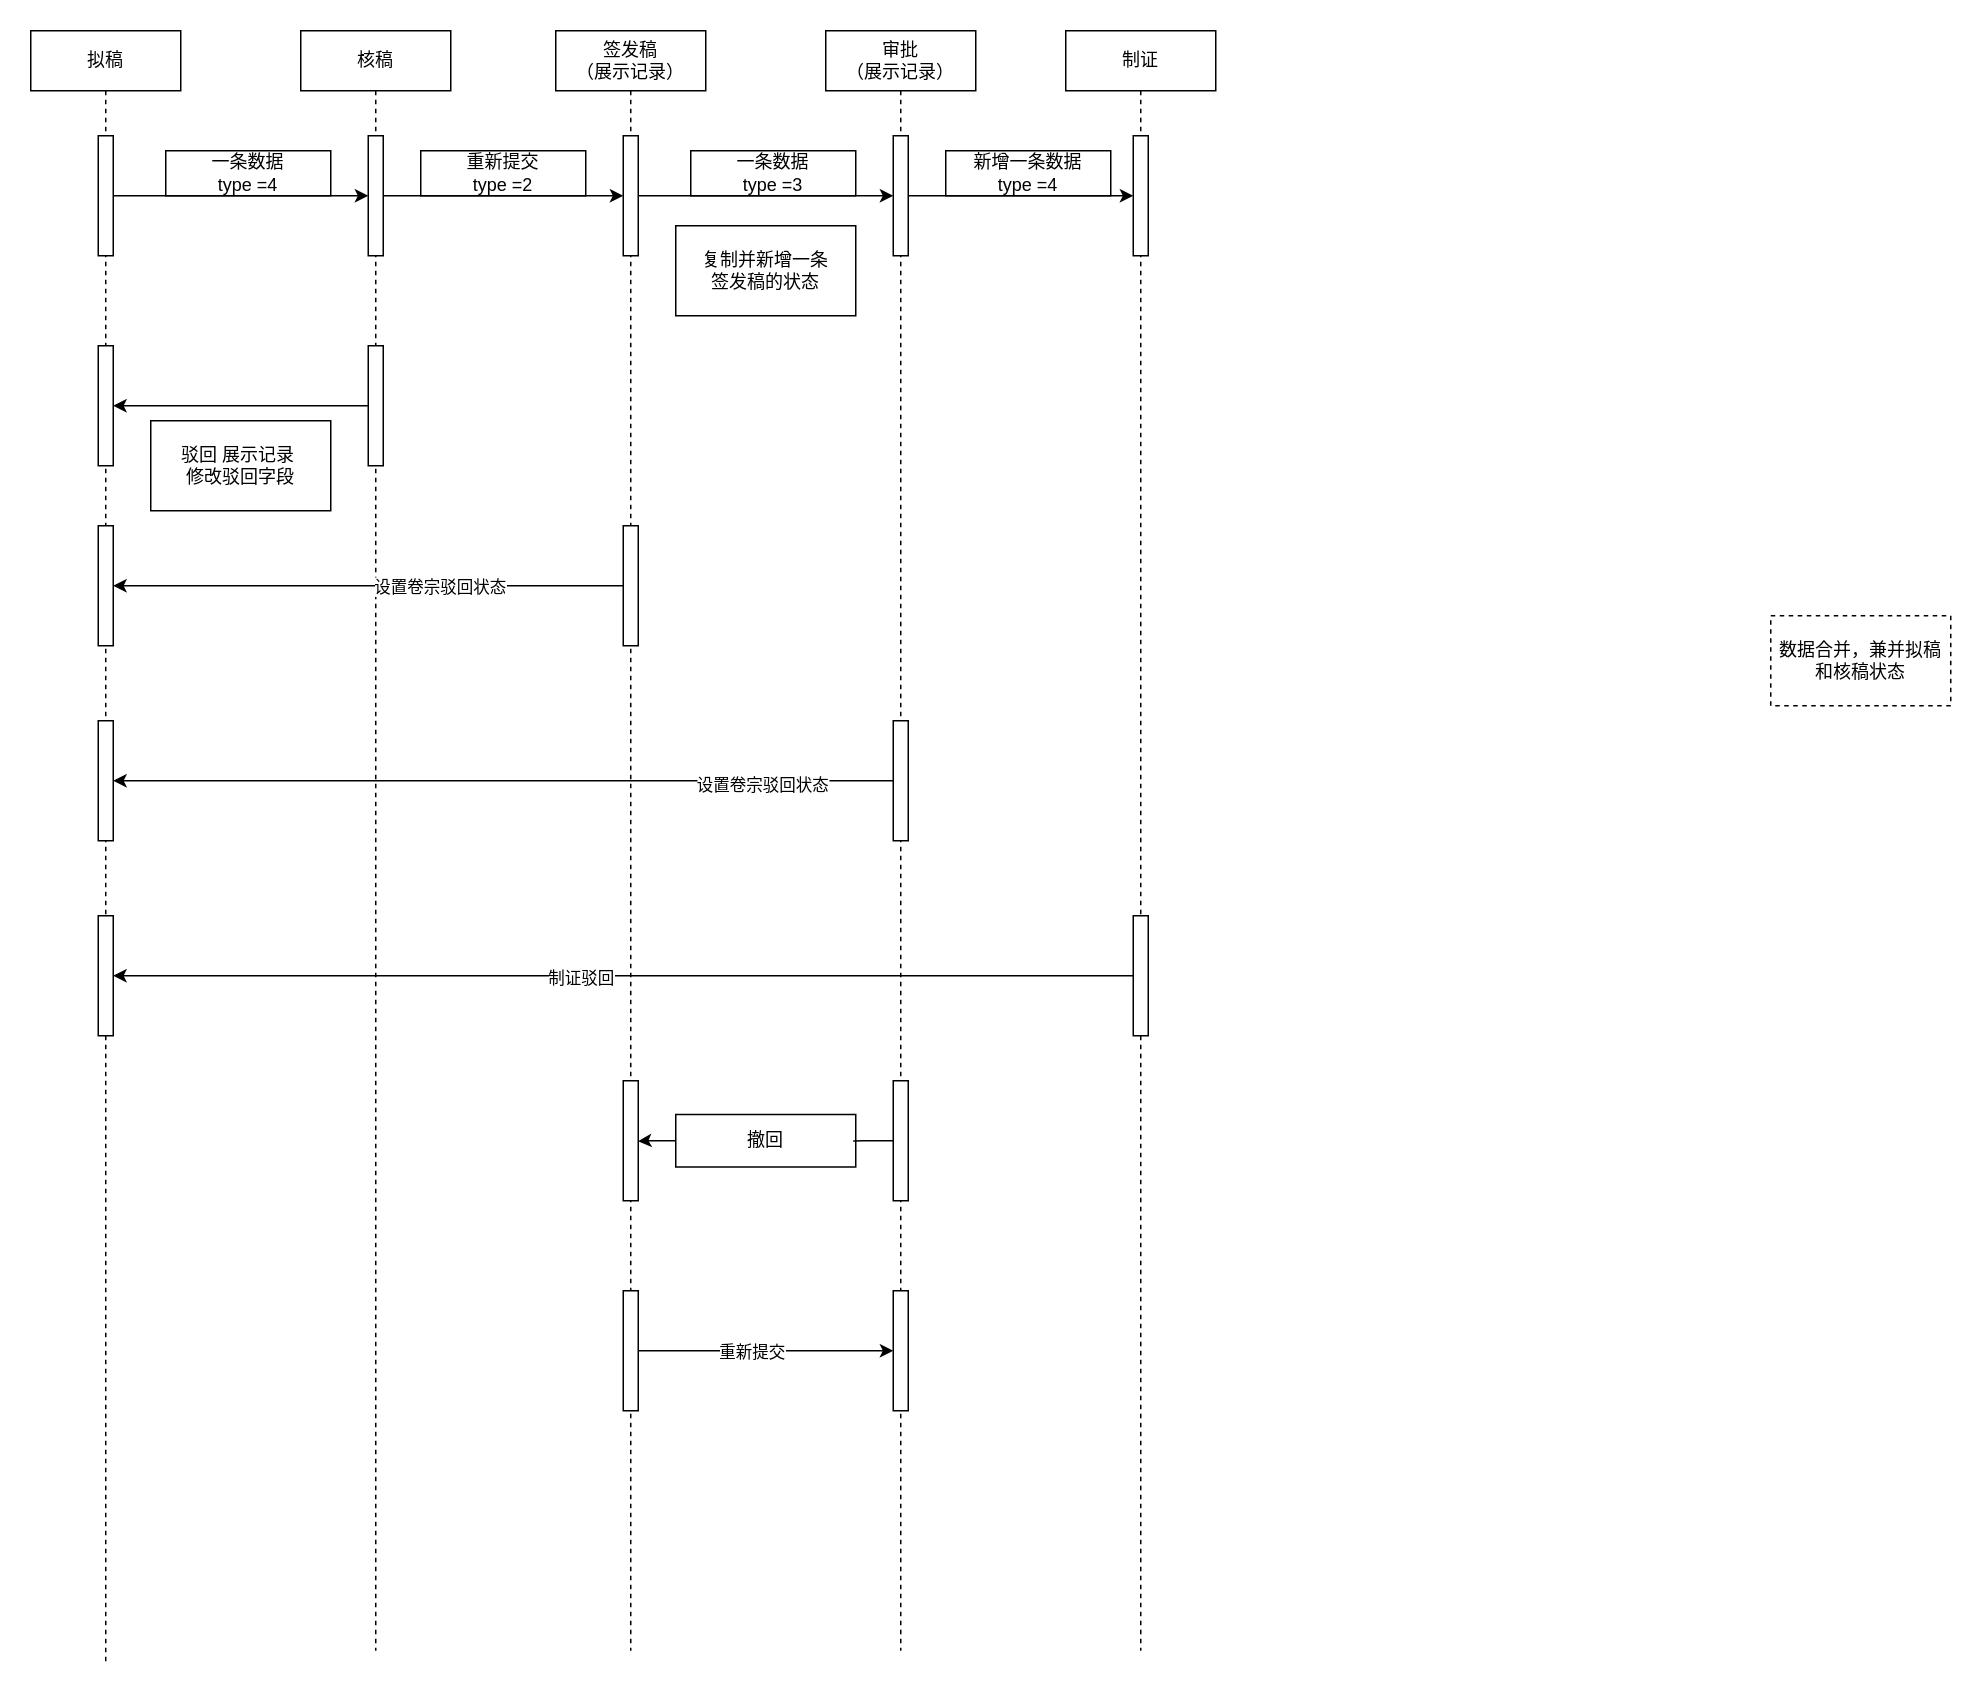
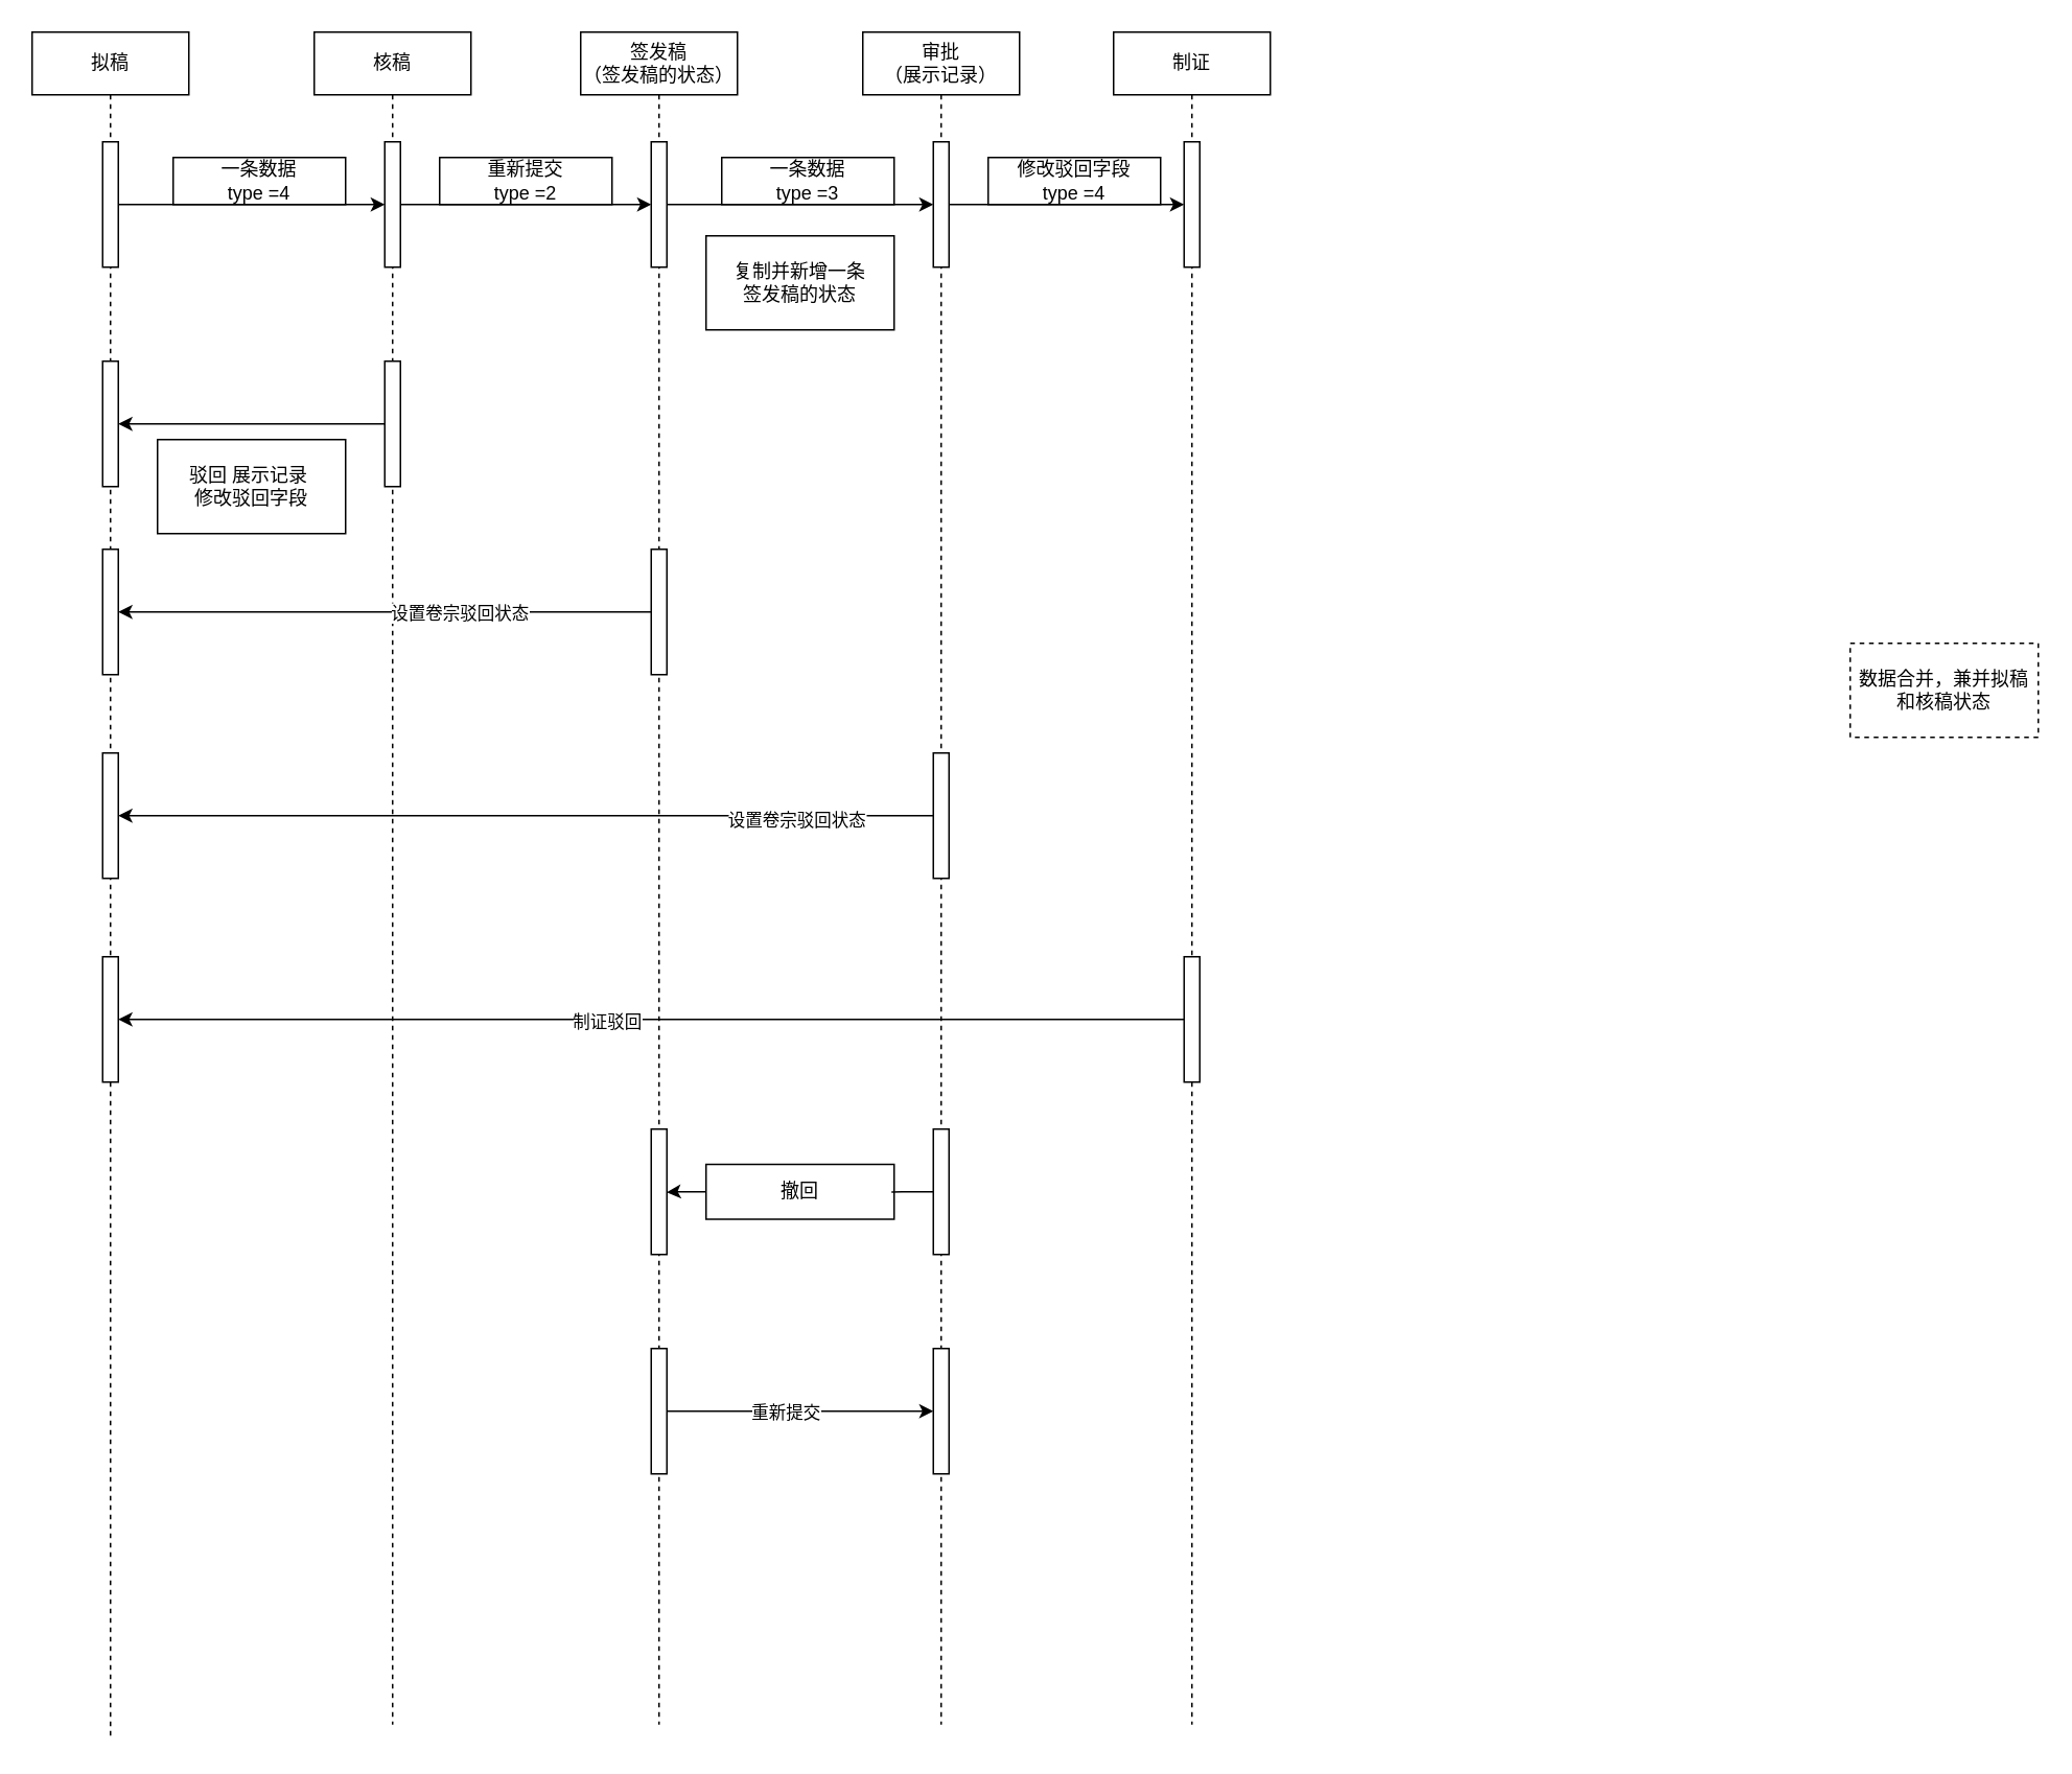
- <mxCell id="11" value="签发稿&lt;br&gt;（展示记录）" style="shape=umlLifeline;perimeter=lifelinePerimeter;whiteSpace=wrap;html=1;container=1;collapsible=0;recursiveResize=0;outlineConnect=0;" parent="1" vertex="1"><mxGeometry x="370" y="20" width="100" height="1080" as="geometry" /></mxCell>
+ <mxCell id="11" value="签发稿&lt;br&gt;（签发稿的状态）" style="shape=umlLifeline;perimeter=lifelinePerimeter;whiteSpace=wrap;html=1;container=1;collapsible=0;recursiveResize=0;outlineConnect=0;" parent="1" vertex="1"><mxGeometry x="370" y="20" width="100" height="1080" as="geometry" /></mxCell>
- <mxCell id="29" value="新增一条数据 &lt;br&gt;type =4" style="whiteSpace=wrap;html=1;" parent="1" vertex="1"><mxGeometry x="630" y="100" width="110" height="30" as="geometry" /></mxCell>
+ <mxCell id="29" value="修改驳回字段 &lt;br&gt;type =4" style="whiteSpace=wrap;html=1;" parent="1" vertex="1"><mxGeometry x="630" y="100" width="110" height="30" as="geometry" /></mxCell>
